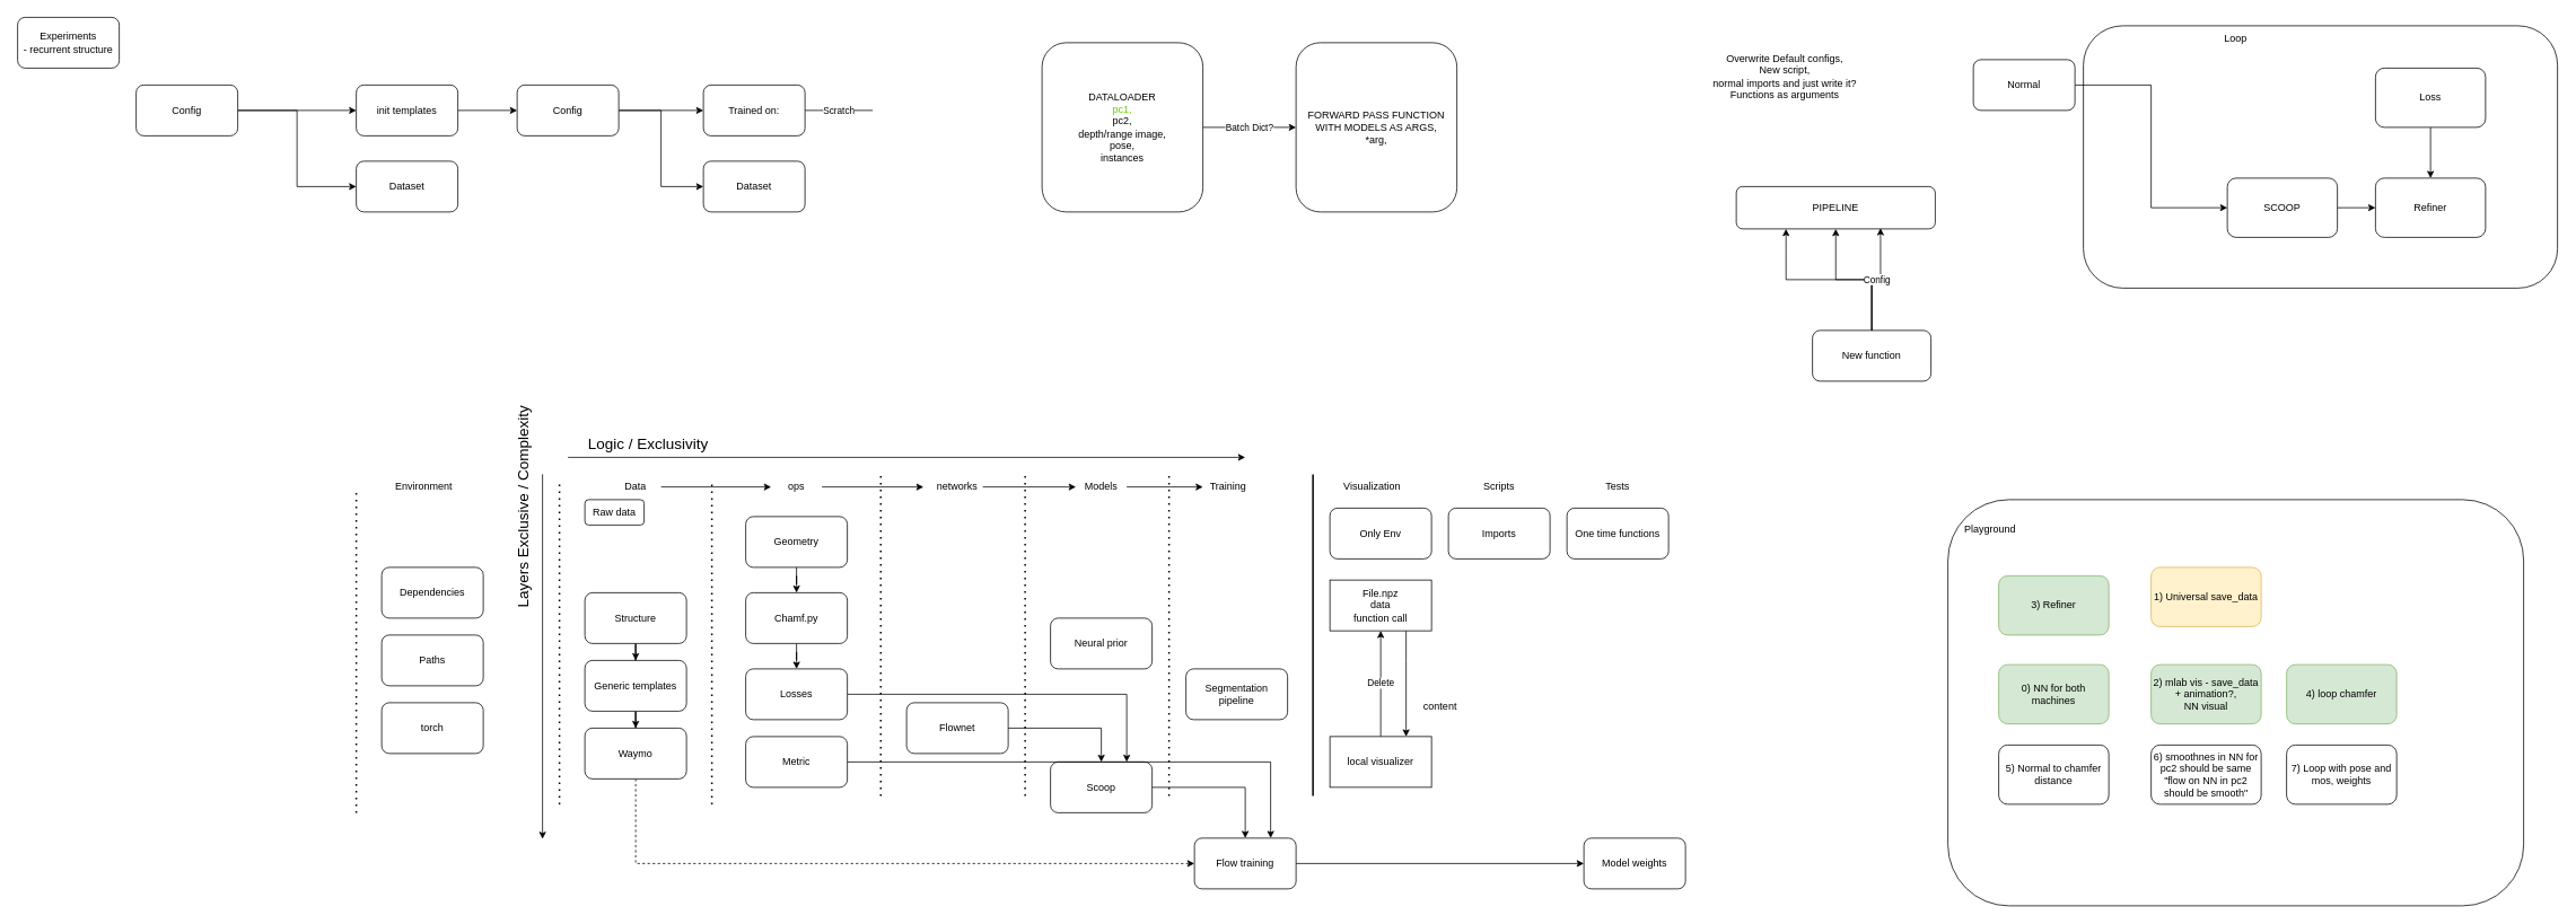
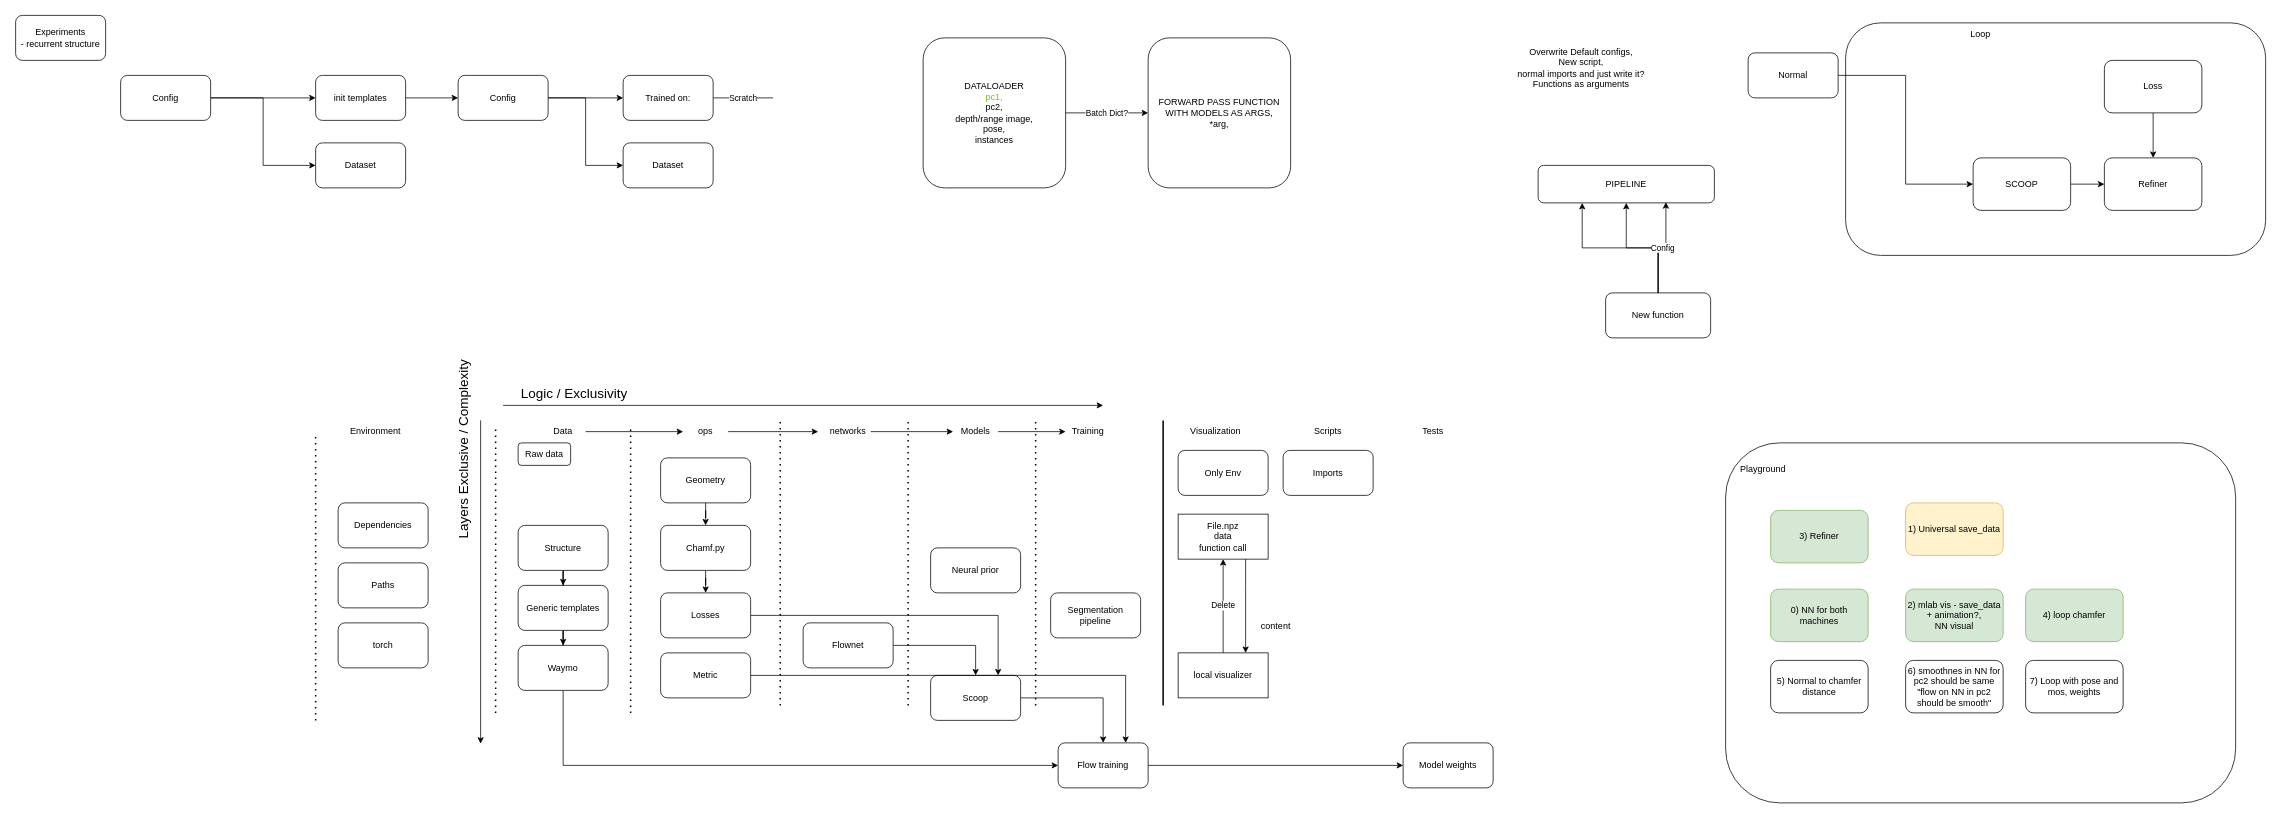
- <mxCell id="45" value="One time functions" style="rounded=1;whiteSpace=wrap;html=1;" parent="1" vertex="1"><mxGeometry x="1850" y="600" width="120" height="60" as="geometry" /></mxCell>
- <mxCell id="6" style="edgeStyle=orthogonalEdgeStyle;rounded=0;orthogonalLoop=1;jettySize=auto;html=1;entryX=0;entryY=0.5;entryDx=0;entryDy=0;dashed=1;" parent="1" source="7" target="32" edge="1"><mxGeometry relative="1" as="geometry"><Array as="points"><mxPoint x="750" y="1020" /></Array></mxGeometry></mxCell>
+ <mxCell id="6" style="edgeStyle=orthogonalEdgeStyle;rounded=0;orthogonalLoop=1;jettySize=auto;html=1;entryX=0;entryY=0.5;entryDx=0;entryDy=0;" parent="1" source="7" target="32" edge="1"><mxGeometry relative="1" as="geometry"><Array as="points"><mxPoint x="750" y="1020" /></Array></mxGeometry></mxCell>
